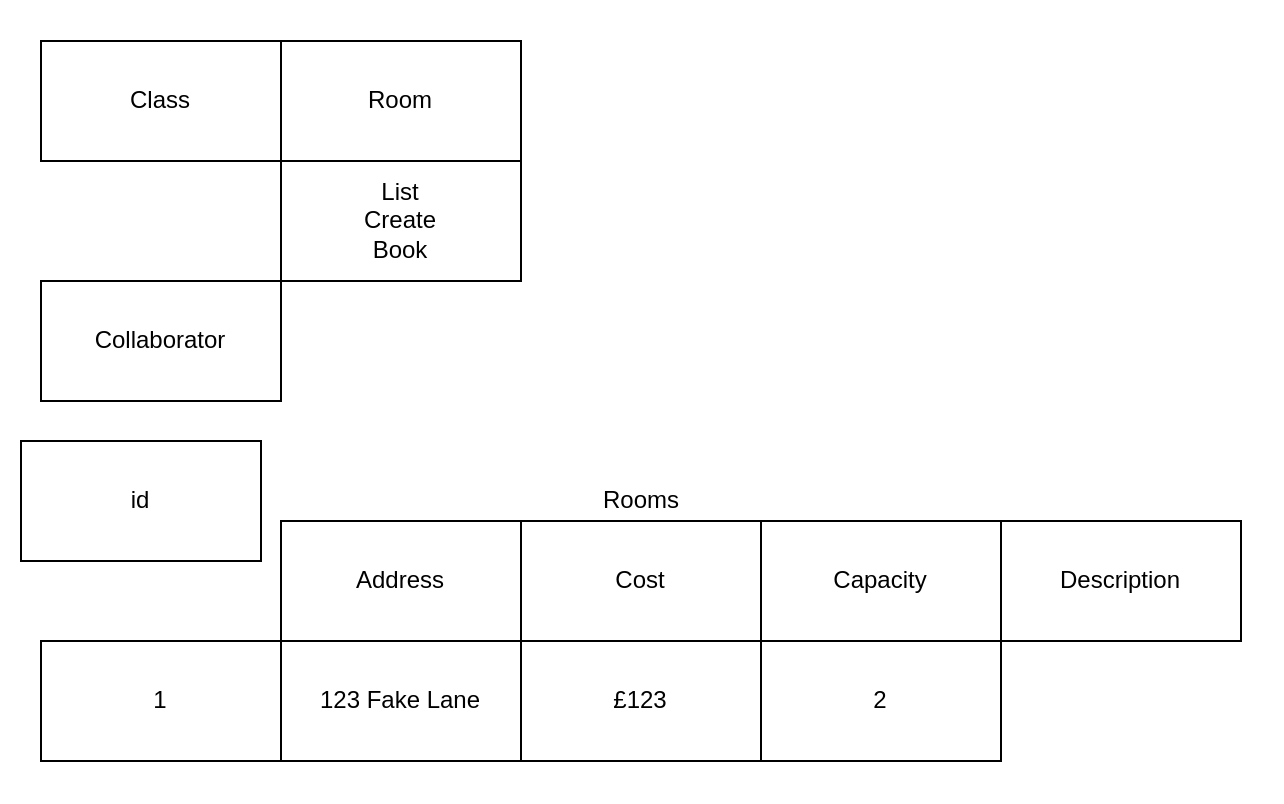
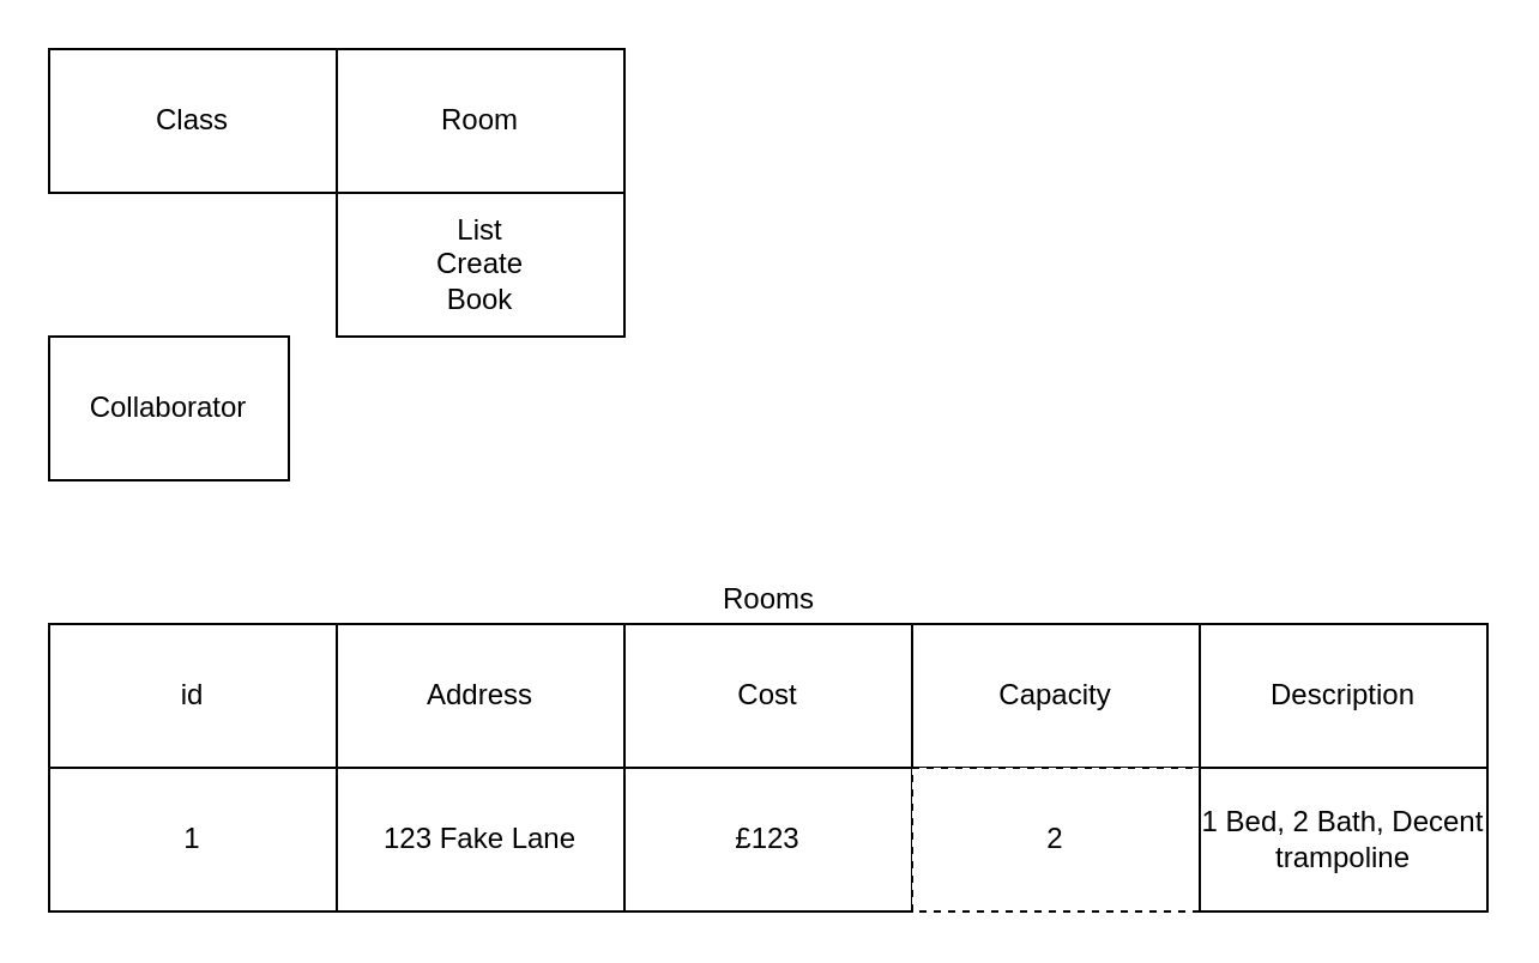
- <mxCell id="3" value="Collaborator" style="whiteSpace=wrap;html=1;" vertex="1" parent="1"><mxGeometry x="20" y="140" width="120" height="60" as="geometry" /></mxCell>
+ <mxCell id="3" value="Collaborator" style="whiteSpace=wrap;html=1;" vertex="1" parent="1"><mxGeometry x="20" y="140" width="100" height="60" as="geometry" /></mxCell>
- <mxCell id="6" value="id" style="whiteSpace=wrap;html=1;" vertex="1" parent="1"><mxGeometry x="10" y="220" width="120" height="60" as="geometry" /></mxCell>
+ <mxCell id="6" value="id" style="whiteSpace=wrap;html=1;" vertex="1" parent="1"><mxGeometry x="20" y="260" width="120" height="60" as="geometry" /></mxCell>
- <mxCell id="14" value="2" style="whiteSpace=wrap;html=1;" vertex="1" parent="1"><mxGeometry x="380" y="320" width="120" height="60" as="geometry" /></mxCell>
+ <mxCell id="14" value="2" style="whiteSpace=wrap;html=1;dashed=1;" vertex="1" parent="1"><mxGeometry x="380" y="320" width="120" height="60" as="geometry" /></mxCell>
+ <mxCell id="16" value="1 Bed, 2 Bath, Decent trampoline" style="whiteSpace=wrap;html=1;" vertex="1" parent="1"><mxGeometry x="500" y="320" width="120" height="60" as="geometry" /></mxCell>
